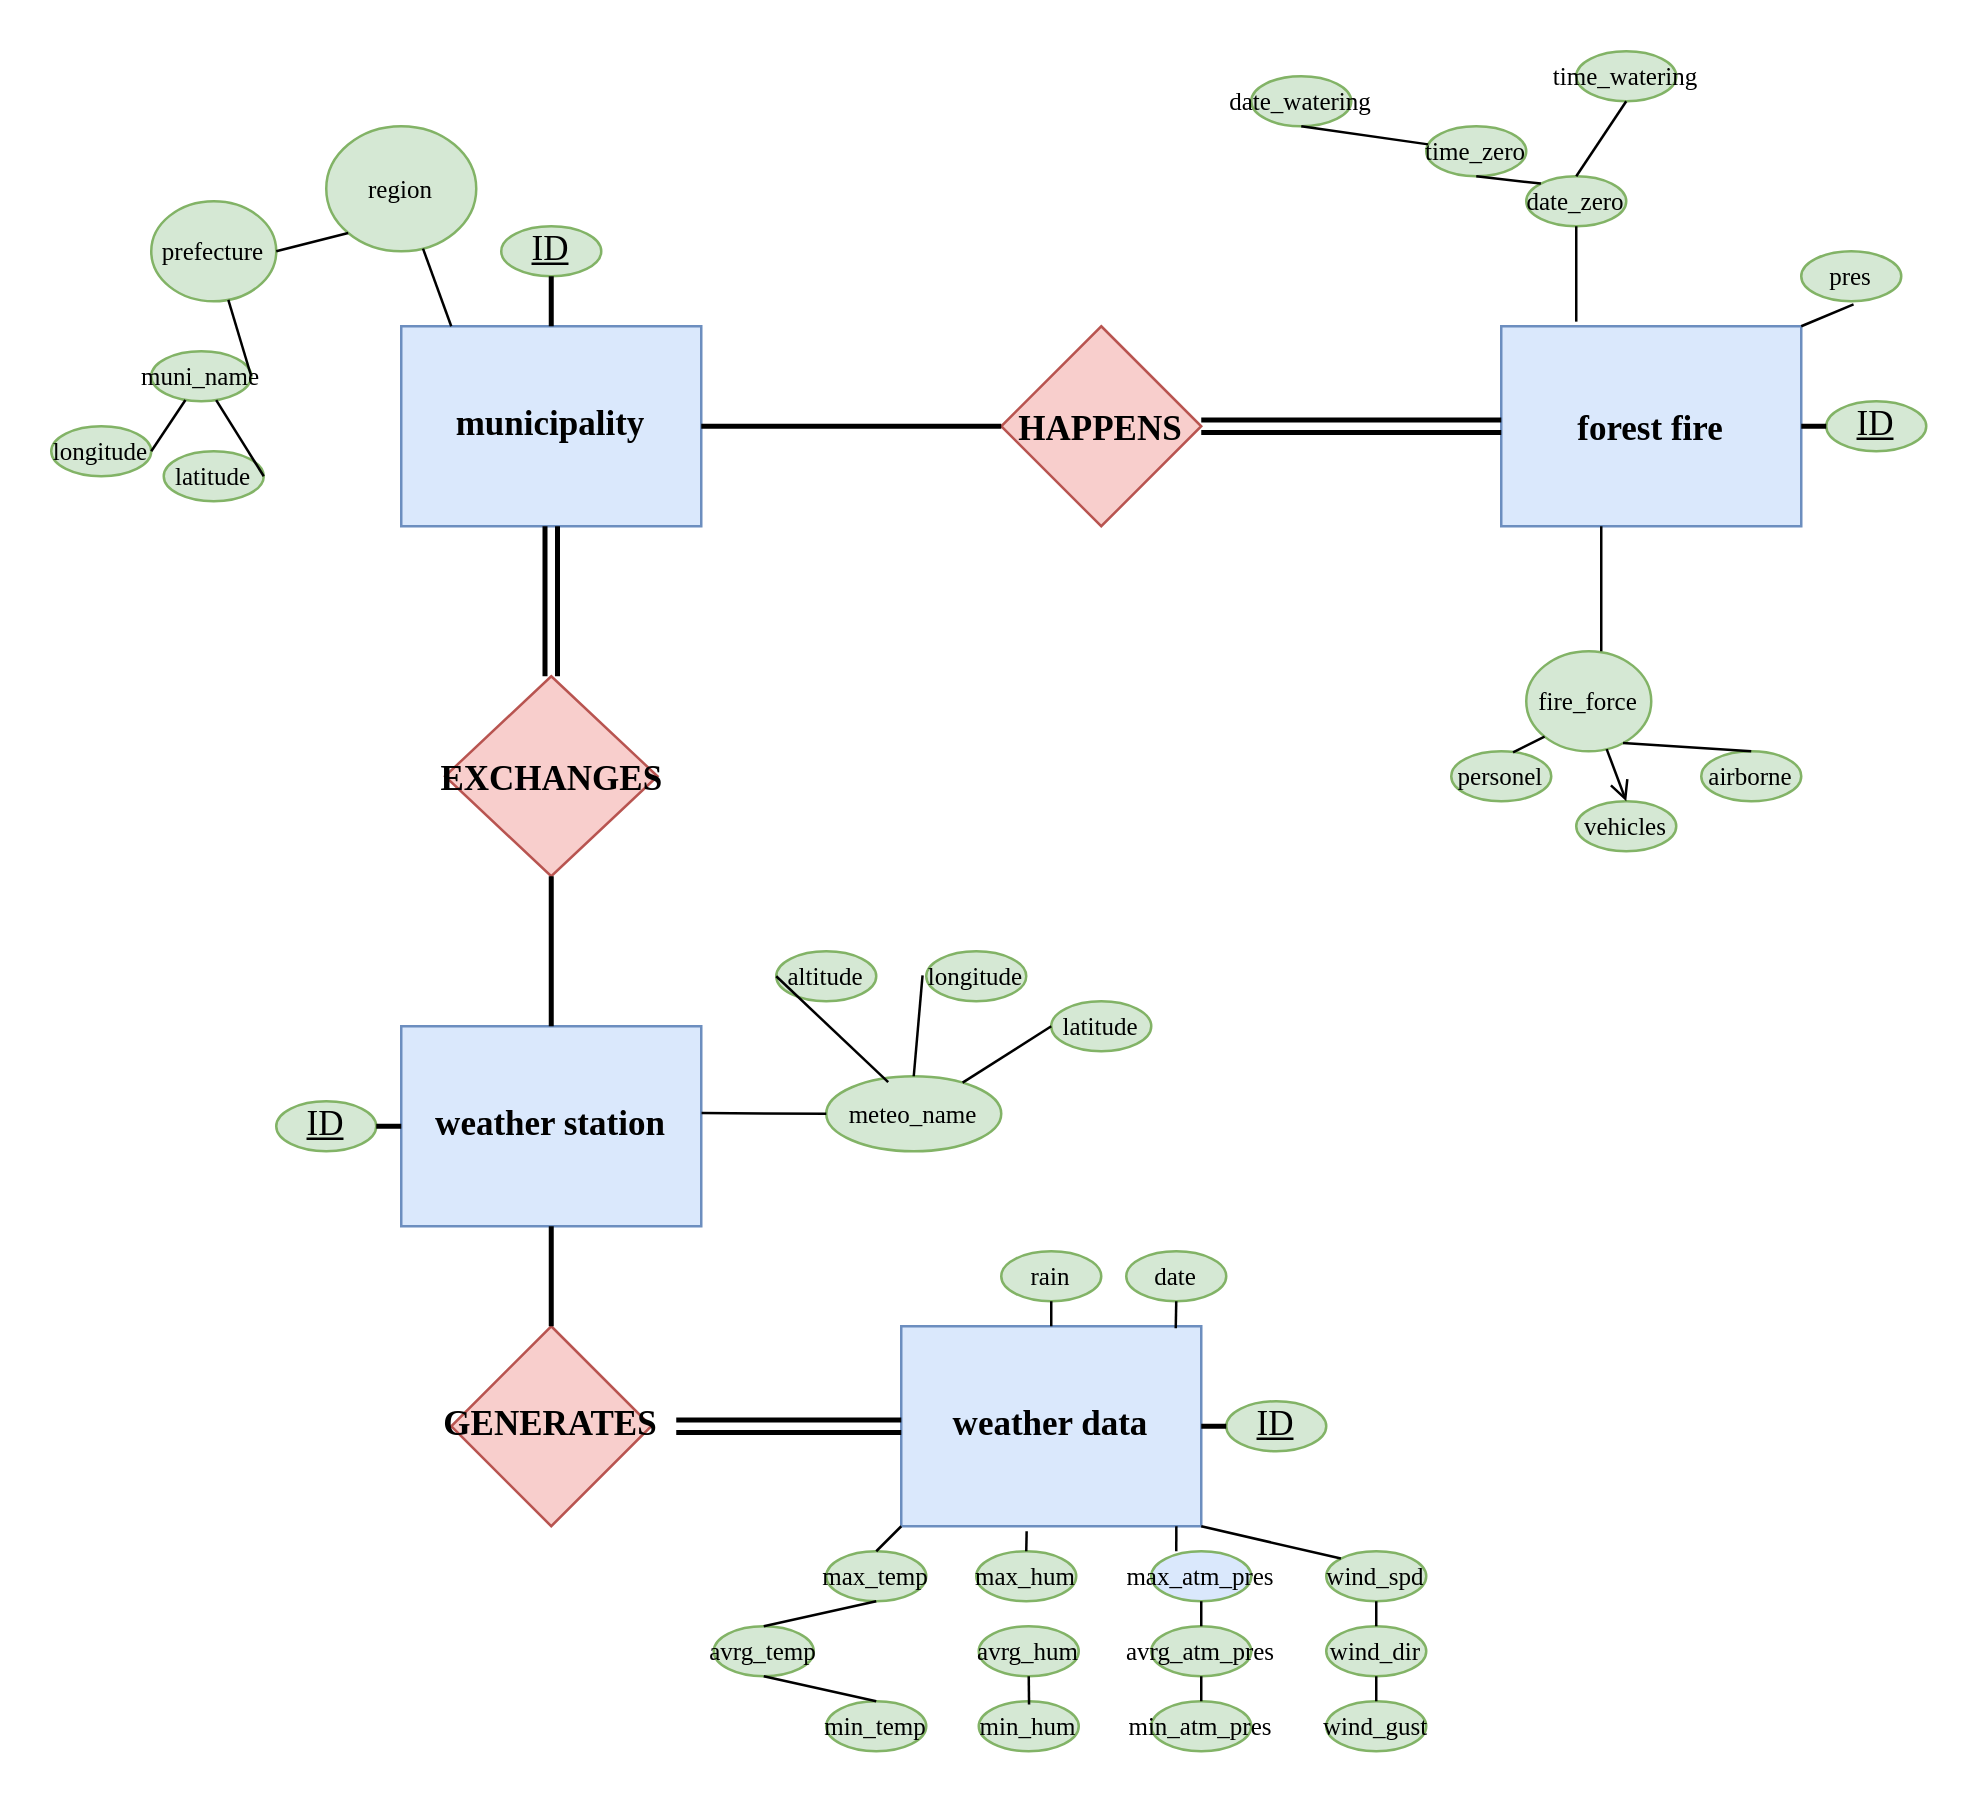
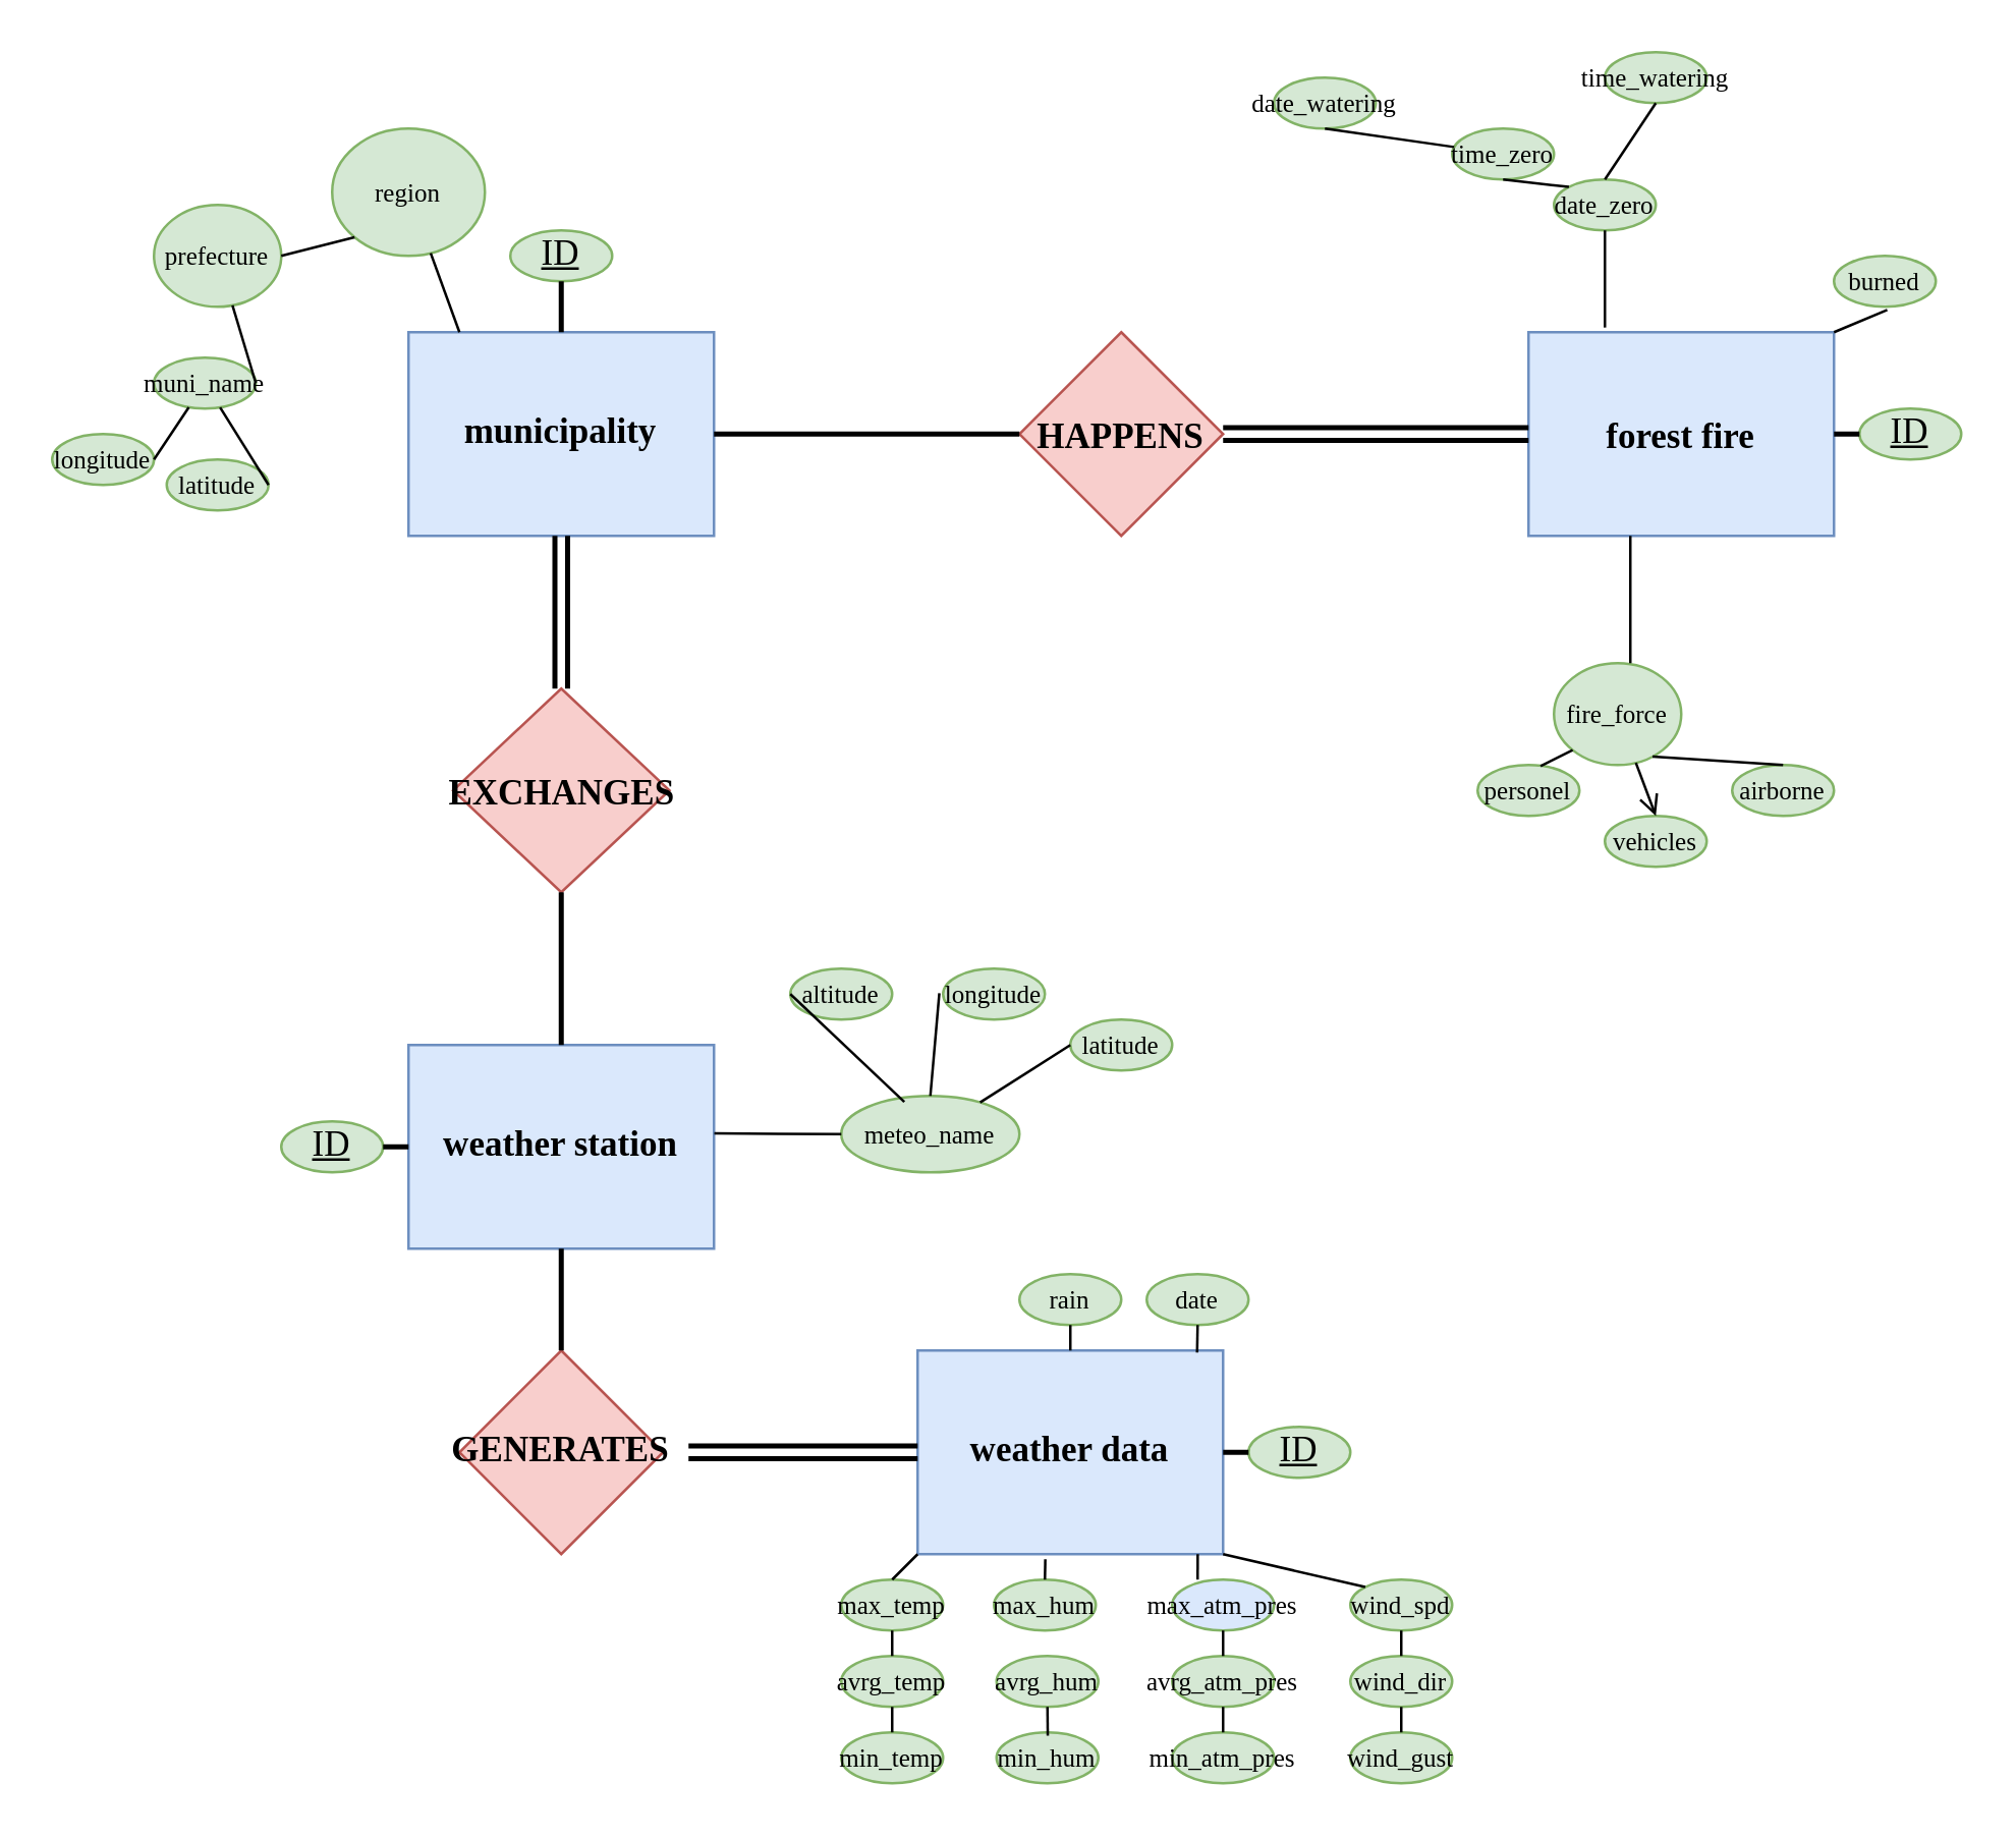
- <mxCell id="29" value="&lt;font size=&quot;1&quot;&gt;pres&lt;br&gt;&lt;/font&gt;" style="ellipse;whiteSpace=wrap;html=1;fontFamily=Verdana;fontSize=14;fontStyle=0;fillColor=#d5e8d4;strokeColor=#82b366;" parent="1" vertex="1"><mxGeometry x="720" y="100" width="40" height="20" as="geometry" /></mxCell>
+ <mxCell id="29" value="&lt;font size=&quot;1&quot;&gt;burned&lt;br&gt;&lt;/font&gt;" style="ellipse;whiteSpace=wrap;html=1;fontFamily=Verdana;fontSize=14;fontStyle=0;fillColor=#d5e8d4;strokeColor=#82b366;" parent="1" vertex="1"><mxGeometry x="720" y="100" width="40" height="20" as="geometry" /></mxCell>
- <mxCell id="43" value="&lt;font size=&quot;1&quot;&gt;avrg_temp&lt;br&gt;&lt;/font&gt;" style="ellipse;whiteSpace=wrap;html=1;fontFamily=Verdana;fontSize=14;fontStyle=0;fillColor=#d5e8d4;strokeColor=#82b366;" parent="1" vertex="1"><mxGeometry x="285" y="650" width="40" height="20" as="geometry" /></mxCell>
+ <mxCell id="43" value="&lt;font size=&quot;1&quot;&gt;avrg_temp&lt;br&gt;&lt;/font&gt;" style="ellipse;whiteSpace=wrap;html=1;fontFamily=Verdana;fontSize=14;fontStyle=0;fillColor=#d5e8d4;strokeColor=#82b366;" parent="1" vertex="1"><mxGeometry x="330" y="650" width="40" height="20" as="geometry" /></mxCell>
